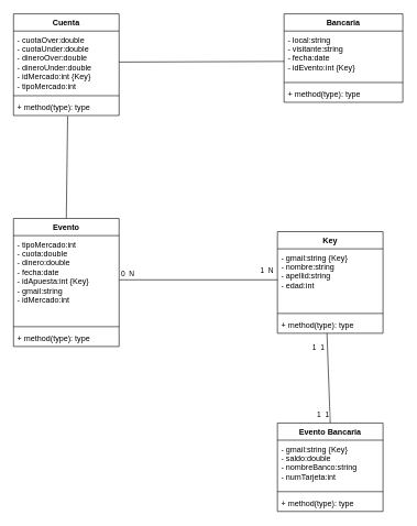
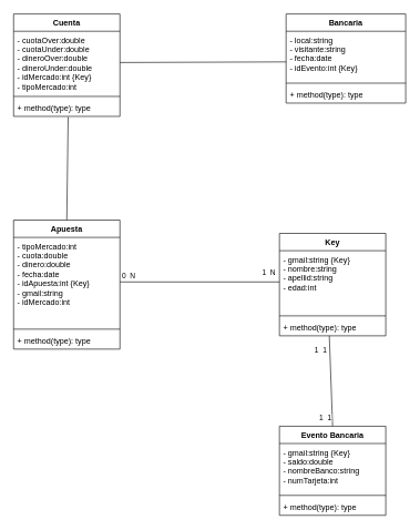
- <mxCell id="22" value="Evento" style="swimlane;fontStyle=1;align=center;verticalAlign=top;childLayout=stackLayout;horizontal=1;startSize=26;horizontalStack=0;resizeParent=1;resizeParentMax=0;resizeLast=0;collapsible=1;marginBottom=0;" parent="1" vertex="1"><mxGeometry x="20" y="330" width="160" height="194" as="geometry" /></mxCell>
+ <mxCell id="22" value="Apuesta" style="swimlane;fontStyle=1;align=center;verticalAlign=top;childLayout=stackLayout;horizontal=1;startSize=26;horizontalStack=0;resizeParent=1;resizeParentMax=0;resizeLast=0;collapsible=1;marginBottom=0;" parent="1" vertex="1"><mxGeometry x="20" y="330" width="160" height="194" as="geometry" /></mxCell>
